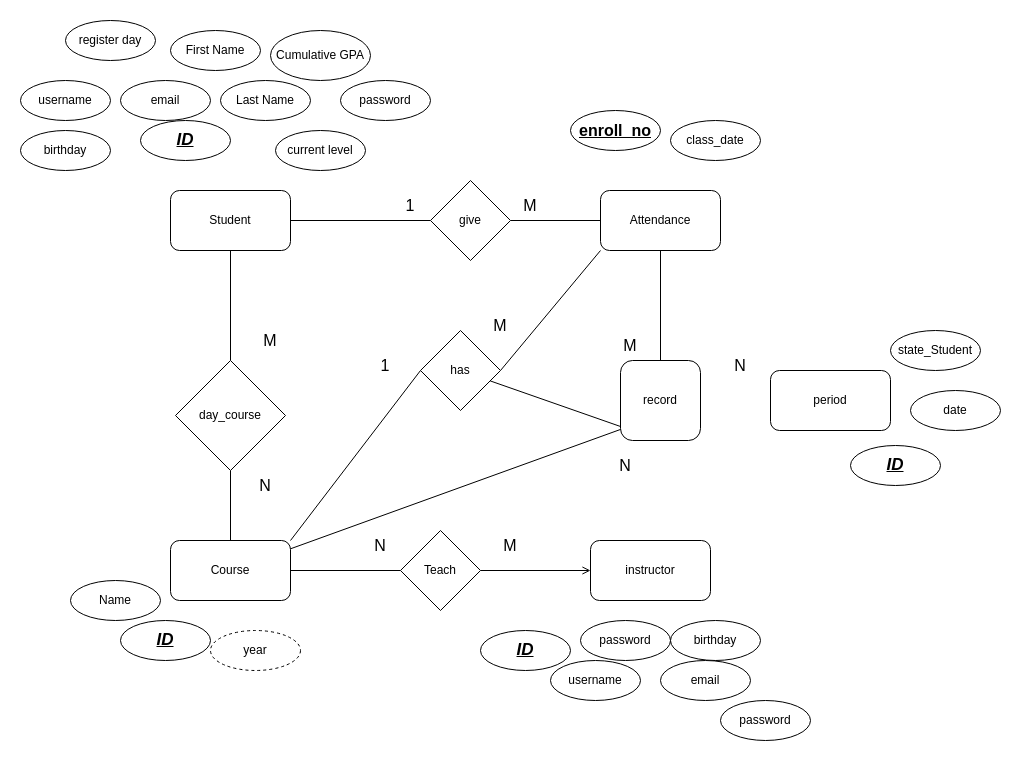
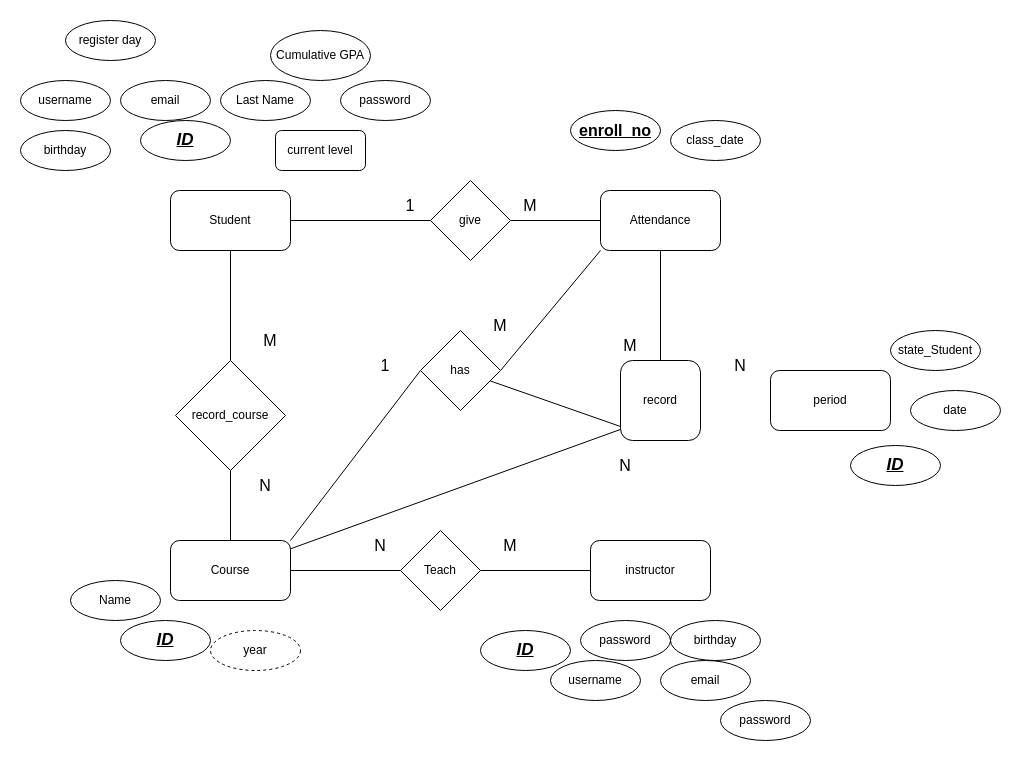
- <mxCell id="10" value="First Name" style="ellipse;whiteSpace=wrap;html=1;" vertex="1" parent="1"><mxGeometry x="170" y="30" width="90" height="40" as="geometry" /></mxCell>
- <mxCell id="15" value="current level" style="ellipse;whiteSpace=wrap;html=1;" vertex="1" parent="1"><mxGeometry x="275" y="130" width="90" height="40" as="geometry" /></mxCell>
+ <mxCell id="15" value="current level" style="whiteSpace=wrap;html=1;rounded=1;" vertex="1" parent="1"><mxGeometry x="275" y="130" width="90" height="40" as="geometry" /></mxCell>
- <mxCell id="34" value="day_course" style="rhombus;whiteSpace=wrap;html=1;" vertex="1" parent="1"><mxGeometry x="175" y="360" width="110" height="110" as="geometry" /></mxCell>
+ <mxCell id="34" value="record_course" style="rhombus;whiteSpace=wrap;html=1;" vertex="1" parent="1"><mxGeometry x="175" y="360" width="110" height="110" as="geometry" /></mxCell>
- <mxCell id="21" style="edgeStyle=orthogonalEdgeStyle;rounded=0;orthogonalLoop=1;jettySize=auto;html=1;exitX=1;exitY=0.5;exitDx=0;exitDy=0;entryX=0;entryY=0.5;entryDx=0;entryDy=0;endArrow=open;endFill=0;" edge="1" parent="1" source="22" target="20"><mxGeometry relative="1" as="geometry" /></mxCell>
+ <mxCell id="21" style="edgeStyle=orthogonalEdgeStyle;rounded=0;orthogonalLoop=1;jettySize=auto;html=1;exitX=1;exitY=0.5;exitDx=0;exitDy=0;entryX=0;entryY=0.5;entryDx=0;entryDy=0;endArrow=none;endFill=0;" edge="1" parent="1" source="22" target="20"><mxGeometry relative="1" as="geometry" /></mxCell>
